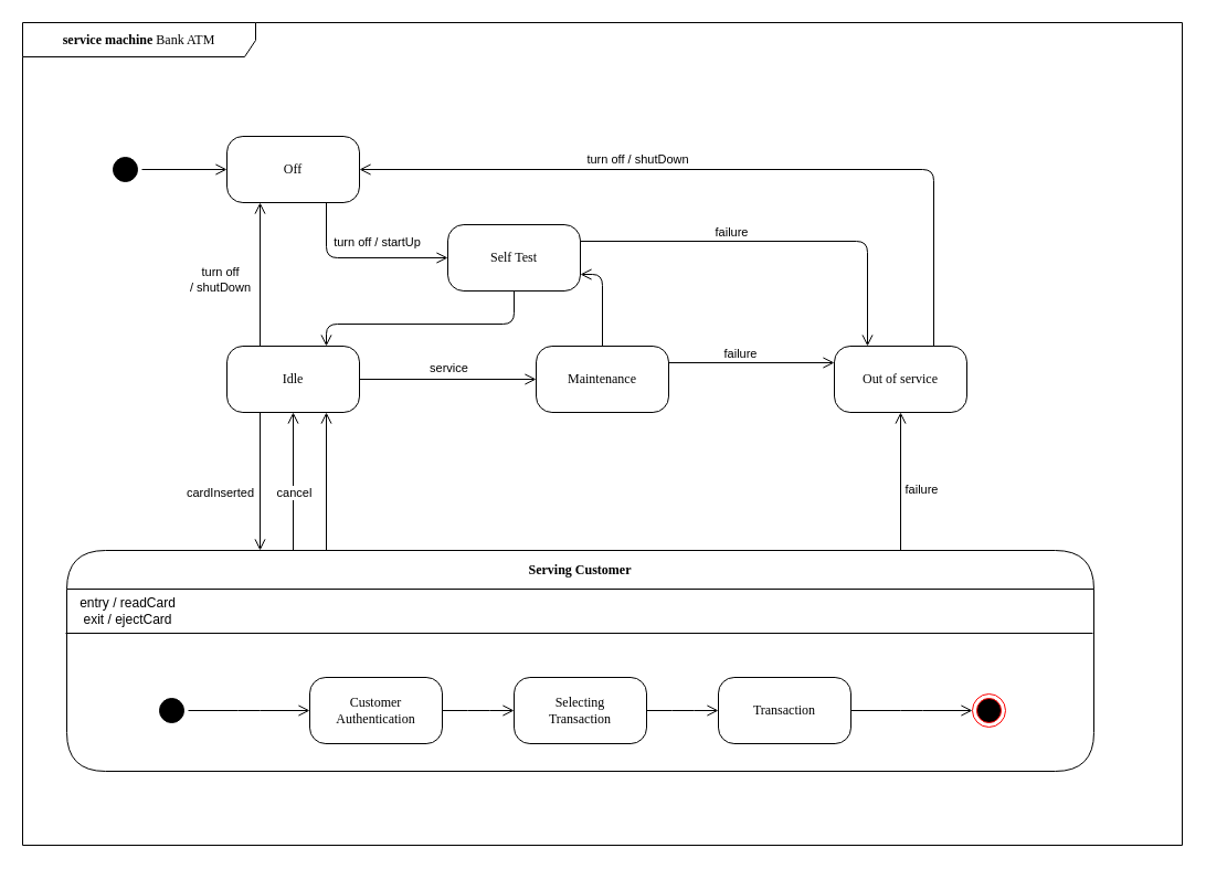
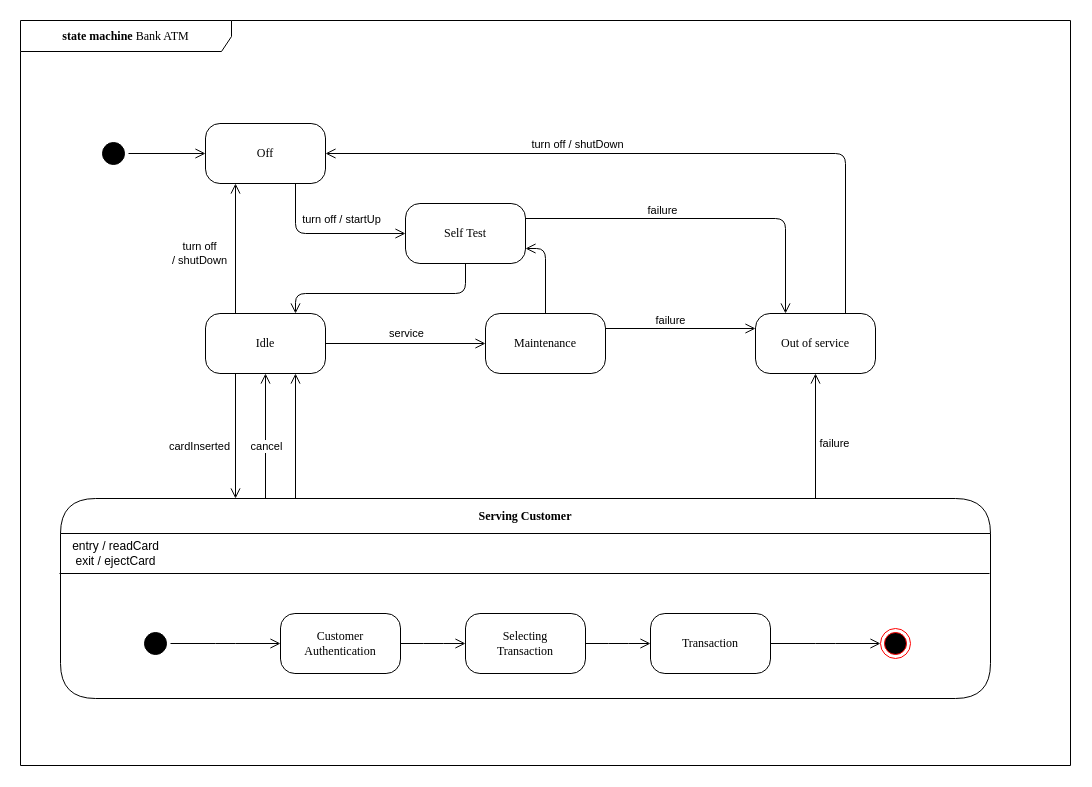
- <mxCell id="24" value="&lt;b&gt;service machine&lt;/b&gt;&amp;nbsp;Bank ATM" style="shape=umlFrame;whiteSpace=wrap;html=1;rounded=1;shadow=0;comic=0;labelBackgroundColor=none;strokeWidth=1;fontFamily=Verdana;fontSize=12;align=center;width=211;height=31;" vertex="1" parent="1"><mxGeometry x="20" y="20" width="1050" height="745" as="geometry" /></mxCell>
+ <mxCell id="24" value="&lt;b&gt;state machine&lt;/b&gt;&amp;nbsp;Bank ATM" style="shape=umlFrame;whiteSpace=wrap;html=1;rounded=1;shadow=0;comic=0;labelBackgroundColor=none;strokeWidth=1;fontFamily=Verdana;fontSize=12;align=center;width=211;height=31;" vertex="1" parent="1"><mxGeometry x="20" y="20" width="1050" height="745" as="geometry" /></mxCell>
